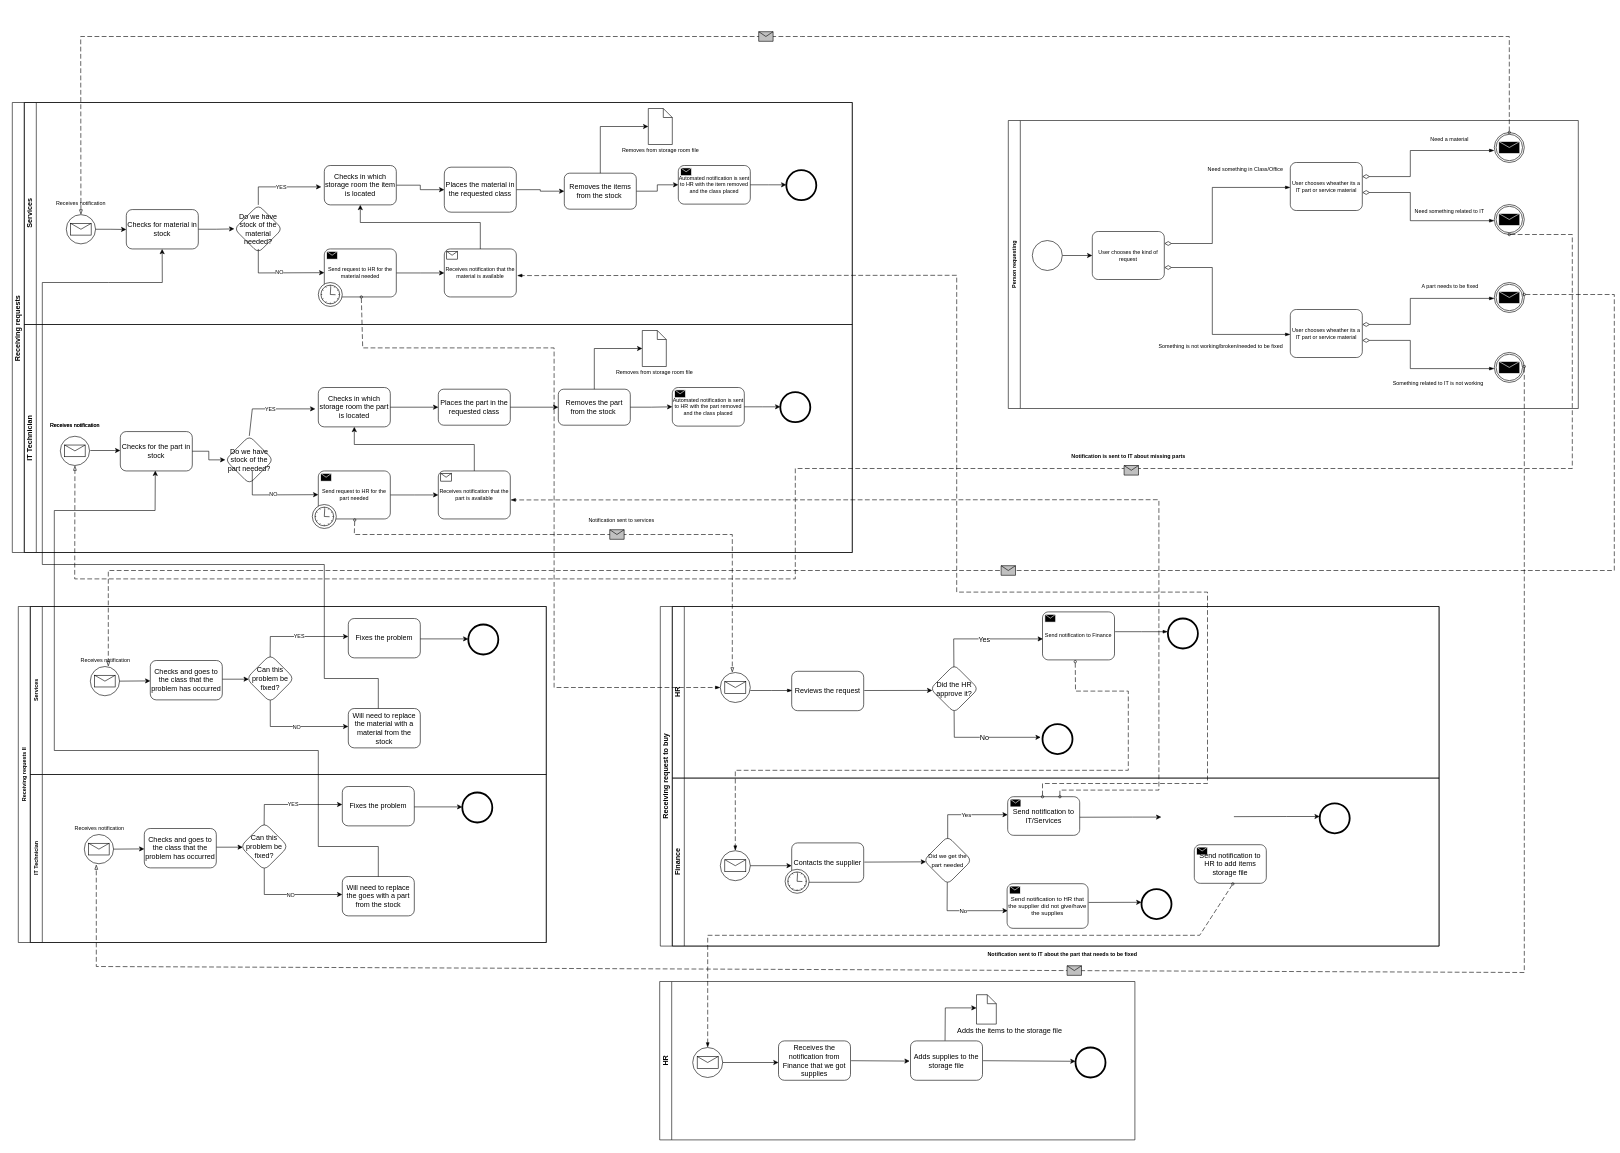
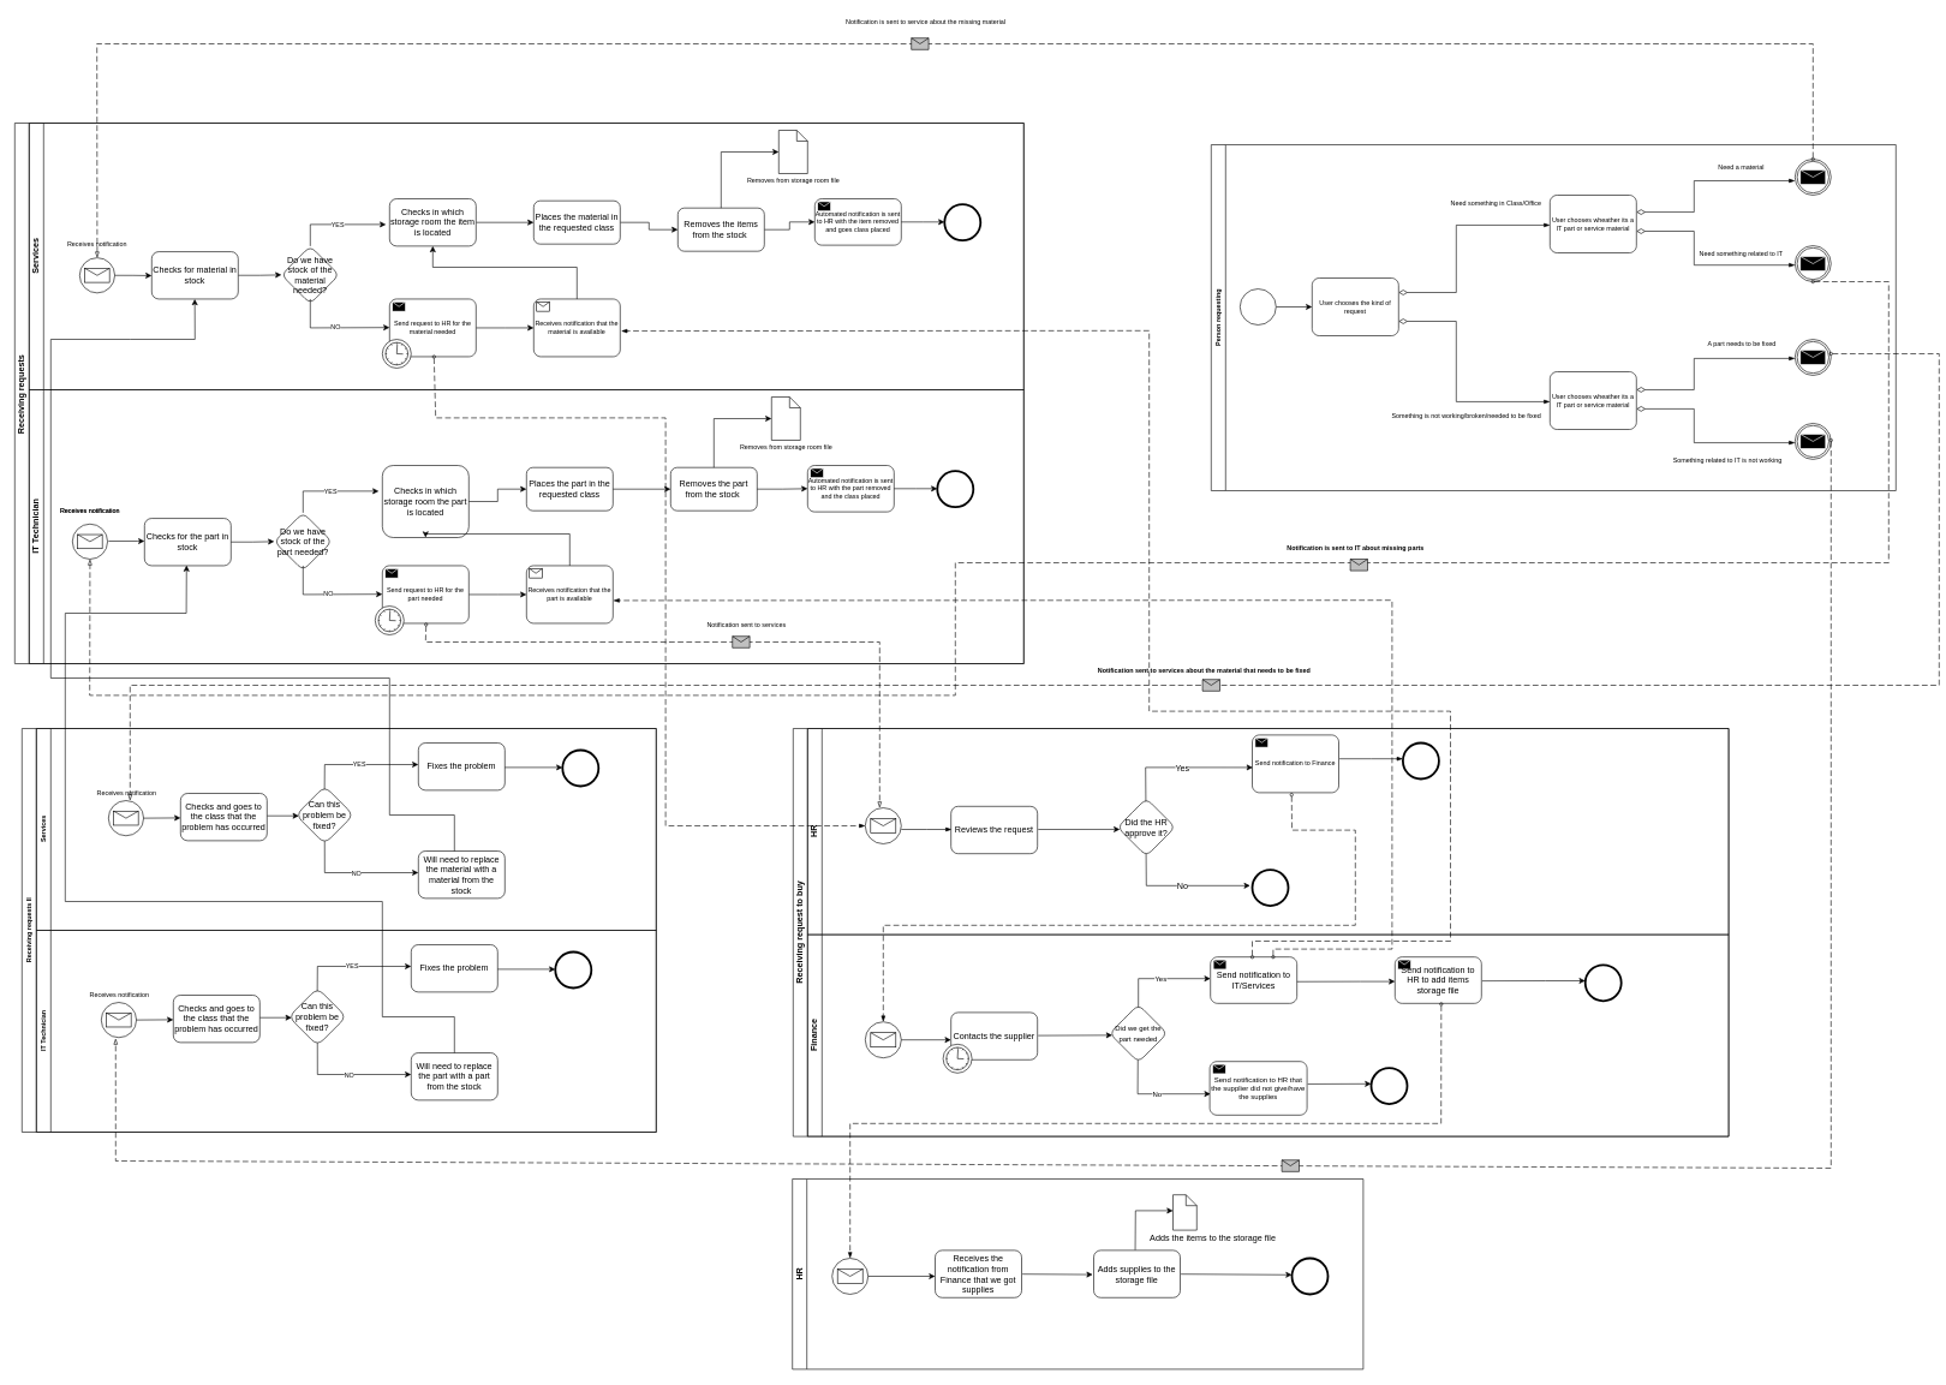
+ <mxCell id="87" value="&lt;font color=&quot;#000000&quot;&gt;Notification is sent to service about the missing material&amp;nbsp;&lt;/font&gt;" style="text;html=1;align=center;verticalAlign=middle;resizable=0;points=[];autosize=1;strokeColor=none;fillColor=none;fontSize=9;fontColor=default;" parent="1" vertex="1"><mxGeometry x="1160" y="20" width="250" height="20" as="geometry" /></mxCell>
- <mxCell id="18" value="Automated notification is sent to HR with the item removed and the class placed" style="points=[[0.25,0,0],[0.5,0,0],[0.75,0,0],[1,0.25,0],[1,0.5,0],[1,0.75,0],[0.75,1,0],[0.5,1,0],[0.25,1,0],[0,0.75,0],[0,0.5,0],[0,0.25,0]];shape=mxgraph.bpmn.task;whiteSpace=wrap;rectStyle=rounded;size=10;html=1;taskMarker=send;fontSize=9;" parent="3" vertex="1"><mxGeometry x="1090" y="105" width="120" height="64.37" as="geometry" /></mxCell>
+ <mxCell id="18" value="Automated notification is sent to HR with the item removed and goes class placed" style="points=[[0.25,0,0],[0.5,0,0],[0.75,0,0],[1,0.25,0],[1,0.5,0],[1,0.75,0],[0.75,1,0],[0.5,1,0],[0.25,1,0],[0,0.75,0],[0,0.5,0],[0,0.25,0]];shape=mxgraph.bpmn.task;whiteSpace=wrap;rectStyle=rounded;size=10;html=1;taskMarker=send;fontSize=9;" parent="3" vertex="1"><mxGeometry x="1090" y="105" width="120" height="64.37" as="geometry" /></mxCell>
- <mxCell id="15" value="Places the material in the requested class" style="whiteSpace=wrap;html=1;rounded=1;" parent="3" vertex="1"><mxGeometry x="700" y="107.815" width="120" height="75" as="geometry" /></mxCell>
+ <mxCell id="15" value="Places the material in the requested class" style="whiteSpace=wrap;html=1;rounded=1;" parent="3" vertex="1"><mxGeometry x="700" y="107.815" width="120" height="60" as="geometry" /></mxCell>
- <mxCell id="38" value="Checks in which storage room the part is located" style="rounded=1;whiteSpace=wrap;html=1;" parent="29" vertex="1"><mxGeometry x="490" y="105" width="120" height="65.63" as="geometry" /></mxCell>
+ <mxCell id="38" value="Checks in which storage room the part is located" style="rounded=1;whiteSpace=wrap;html=1;" parent="29" vertex="1"><mxGeometry x="490" y="105" width="120" height="100" as="geometry" /></mxCell>
- <mxCell id="32" value="Do we have stock of the part needed?" style="rhombus;whiteSpace=wrap;html=1;rounded=1;" parent="29" vertex="1"><mxGeometry x="335" y="185.625" width="80" height="80" as="geometry" /></mxCell>
+ <mxCell id="32" value="Do we have stock of the part needed?" style="rhombus;whiteSpace=wrap;html=1;rounded=1;" parent="29" vertex="1"><mxGeometry x="340" y="170.625" width="80" height="80" as="geometry" /></mxCell>
+ <mxCell id="125" value="&lt;b&gt;Notification sent to services about the material that needs to be fixed&lt;/b&gt;" style="text;html=1;align=center;verticalAlign=middle;resizable=0;points=[];autosize=1;strokeColor=none;fillColor=none;fontSize=9;fontFamily=Helvetica;fontColor=#000000;" parent="1" vertex="1"><mxGeometry x="1510" y="920" width="320" height="20" as="geometry" /></mxCell>
- <mxCell id="162" value="&lt;font style=&quot;font-size: 12px;&quot;&gt;Send notification to HR to add items storage file&lt;/font&gt;" style="points=[[0.25,0,0],[0.5,0,0],[0.75,0,0],[1,0.25,0],[1,0.5,0],[1,0.75,0],[0.75,1,0],[0.5,1,0],[0.25,1,0],[0,0.75,0],[0,0.5,0],[0,0.25,0]];shape=mxgraph.bpmn.task;whiteSpace=wrap;rectStyle=rounded;size=10;html=1;taskMarker=send;fontSize=9;" parent="145" vertex="1"><mxGeometry x="870" y="111" width="120" height="64.37" as="geometry" /></mxCell>
+ <mxCell id="162" value="&lt;font style=&quot;font-size: 12px;&quot;&gt;Send notification to HR to add items storage file&lt;/font&gt;" style="points=[[0.25,0,0],[0.5,0,0],[0.75,0,0],[1,0.25,0],[1,0.5,0],[1,0.75,0],[0.75,1,0],[0.5,1,0],[0.25,1,0],[0,0.75,0],[0,0.5,0],[0,0.25,0]];shape=mxgraph.bpmn.task;whiteSpace=wrap;rectStyle=rounded;size=10;html=1;taskMarker=send;fontSize=9;" parent="145" vertex="1"><mxGeometry x="815" y="31" width="120" height="64.37" as="geometry" /></mxCell>
- <mxCell id="119" value="Will need to replace the goes with a part from the stock" style="rounded=1;whiteSpace=wrap;html=1;" parent="106" vertex="1"><mxGeometry x="520" y="170" width="120" height="65.63" as="geometry" /></mxCell>
+ <mxCell id="119" value="Will need to replace the part with a part from the stock" style="rounded=1;whiteSpace=wrap;html=1;" parent="106" vertex="1"><mxGeometry x="520" y="170" width="120" height="65.63" as="geometry" /></mxCell>
- <mxCell id="128" value="&lt;b&gt;Notification sent to IT about the part that needs to be fixed&lt;/b&gt;" style="text;html=1;align=center;verticalAlign=middle;resizable=0;points=[];autosize=1;strokeColor=none;fillColor=none;fontSize=9;fontFamily=Helvetica;fontColor=#000000;" parent="1" vertex="1"><mxGeometry x="1635" y="1580" width="270" height="20" as="geometry" /></mxCell>
